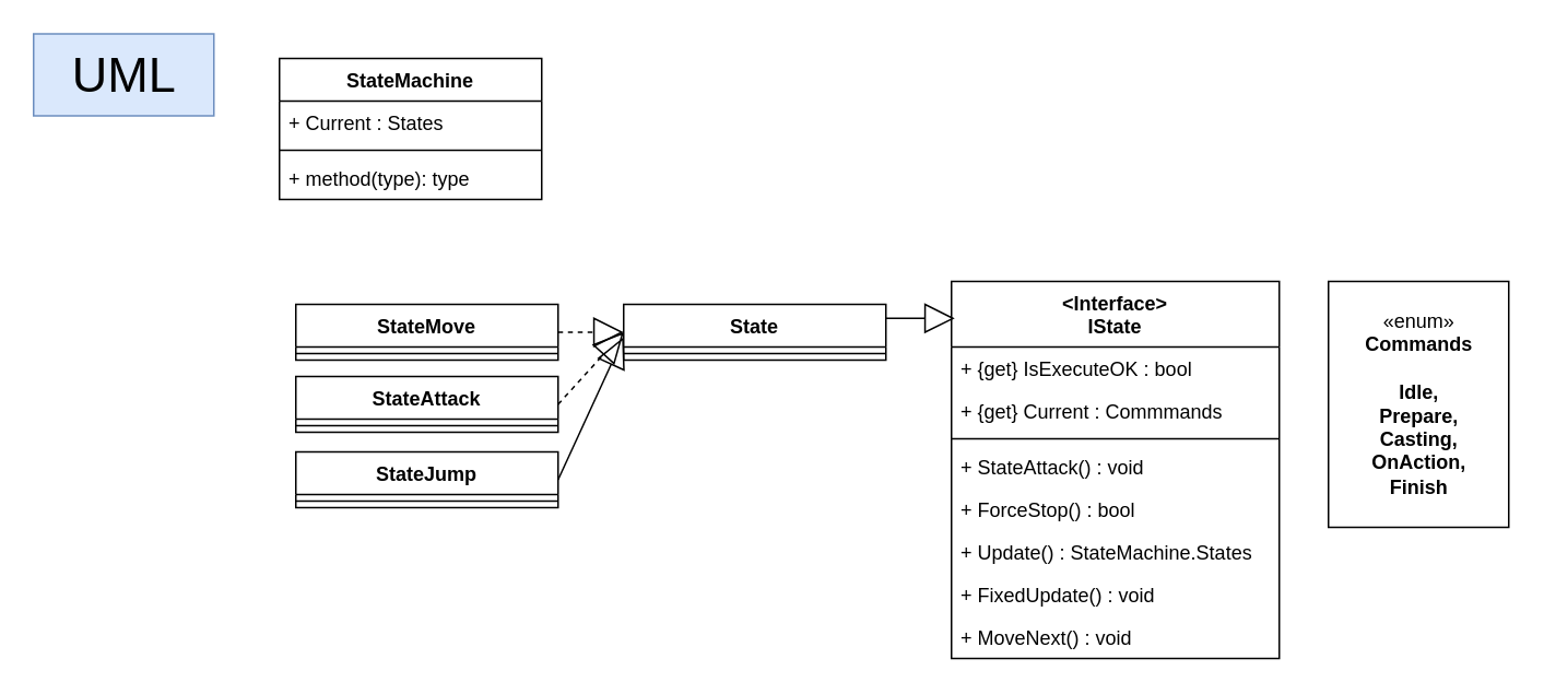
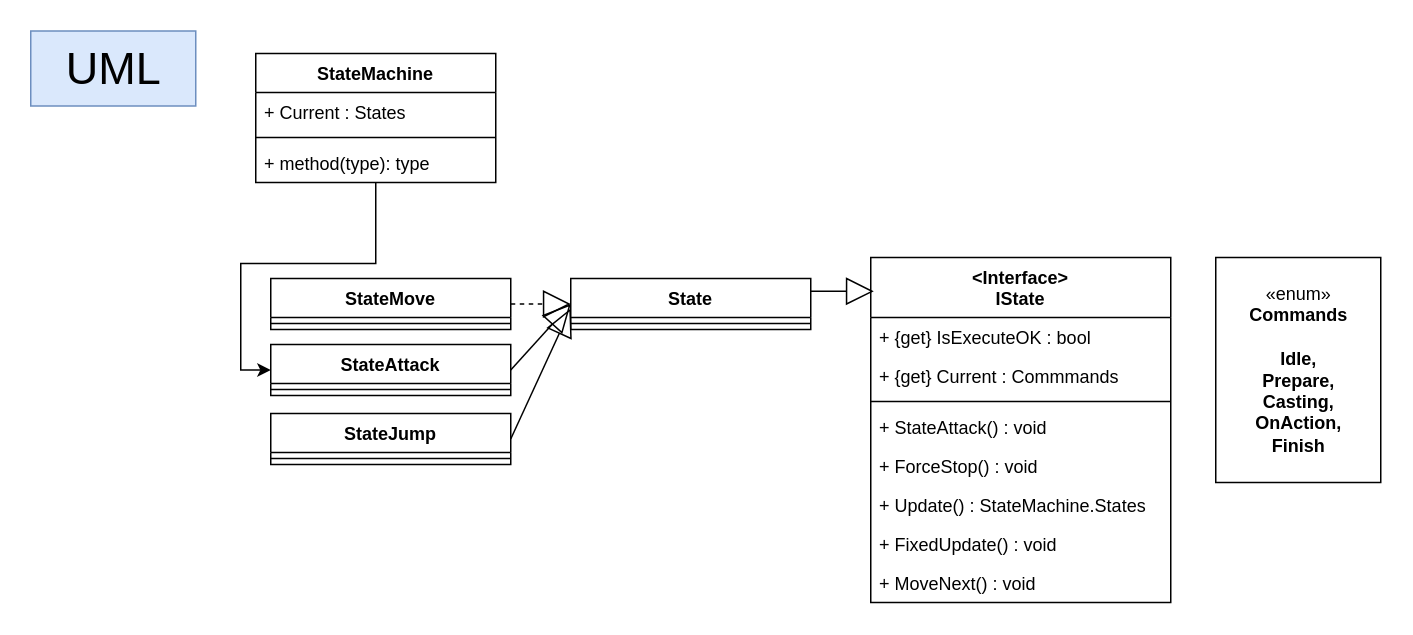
+ <mxCell id="2" style="edgeStyle=orthogonalEdgeStyle;rounded=0;orthogonalLoop=1;jettySize=auto;html=1;entryX=0;entryY=0.5;entryDx=0;entryDy=0;fontSize=12;" edge="1" parent="1" source="3" target="21"><mxGeometry relative="1" as="geometry" /></mxCell>
- <mxCell id="23" value="" style="endArrow=block;endSize=16;endFill=0;html=1;rounded=0;fontSize=12;exitX=1;exitY=0.5;exitDx=0;exitDy=0;entryX=0;entryY=0.5;entryDx=0;entryDy=0;dashed=1;" edge="1" parent="1" source="21" target="8"><mxGeometry width="160" relative="1" as="geometry"><mxPoint x="550" y="203.5" as="sourcePoint" /><mxPoint x="592" y="203.54" as="targetPoint" /></mxGeometry></mxCell>
+ <mxCell id="23" value="" style="endArrow=block;endSize=16;endFill=0;html=1;rounded=0;fontSize=12;exitX=1;exitY=0.5;exitDx=0;exitDy=0;entryX=0;entryY=0.5;entryDx=0;entryDy=0;" edge="1" parent="1" source="21" target="8"><mxGeometry width="160" relative="1" as="geometry"><mxPoint x="550" y="203.5" as="sourcePoint" /><mxPoint x="592" y="203.54" as="targetPoint" /></mxGeometry></mxCell>
- <mxCell id="15" value="+ ForceStop() : bool" style="text;strokeColor=none;fillColor=none;align=left;verticalAlign=top;spacingLeft=4;spacingRight=4;overflow=hidden;rotatable=0;points=[[0,0.5],[1,0.5]];portConstraint=eastwest;" vertex="1" parent="10"><mxGeometry y="126" width="200" height="26" as="geometry" /></mxCell>
+ <mxCell id="15" value="+ ForceStop() : void" style="text;strokeColor=none;fillColor=none;align=left;verticalAlign=top;spacingLeft=4;spacingRight=4;overflow=hidden;rotatable=0;points=[[0,0.5],[1,0.5]];portConstraint=eastwest;" vertex="1" parent="10"><mxGeometry y="126" width="200" height="26" as="geometry" /></mxCell>
